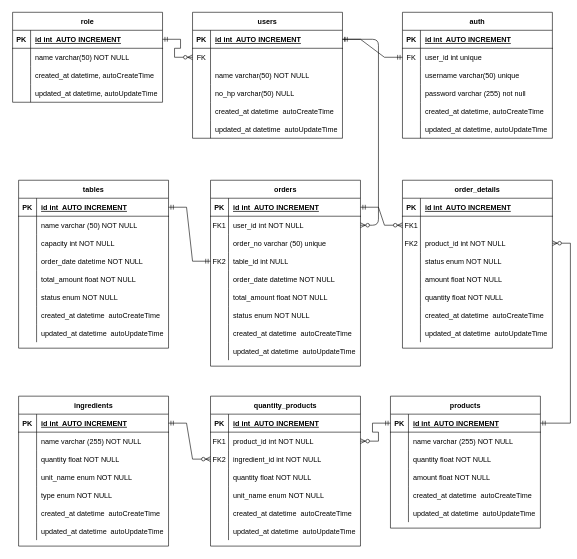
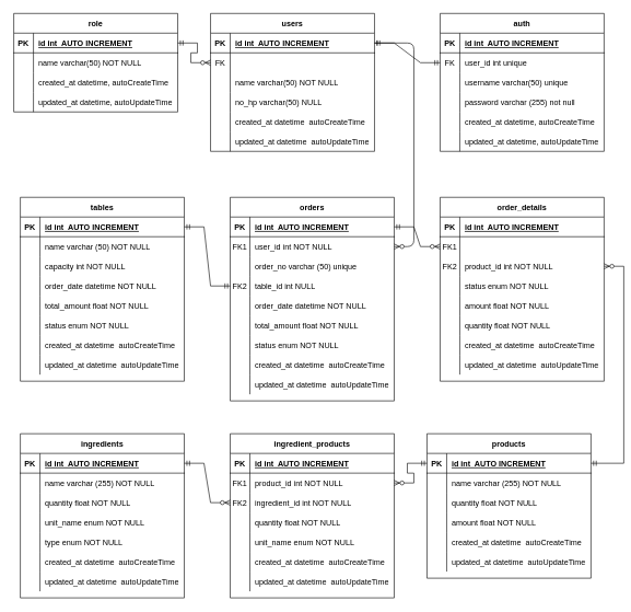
- <mxCell id="107" value="quantity_products" style="shape=table;startSize=30;container=1;collapsible=1;childLayout=tableLayout;fixedRows=1;rowLines=0;fontStyle=1;align=center;resizeLast=1;" parent="1" vertex="1"><mxGeometry x="350" y="660" width="250" height="250" as="geometry" /></mxCell>
+ <mxCell id="107" value="ingredient_products" style="shape=table;startSize=30;container=1;collapsible=1;childLayout=tableLayout;fixedRows=1;rowLines=0;fontStyle=1;align=center;resizeLast=1;" parent="1" vertex="1"><mxGeometry x="350" y="660" width="250" height="250" as="geometry" /></mxCell>
